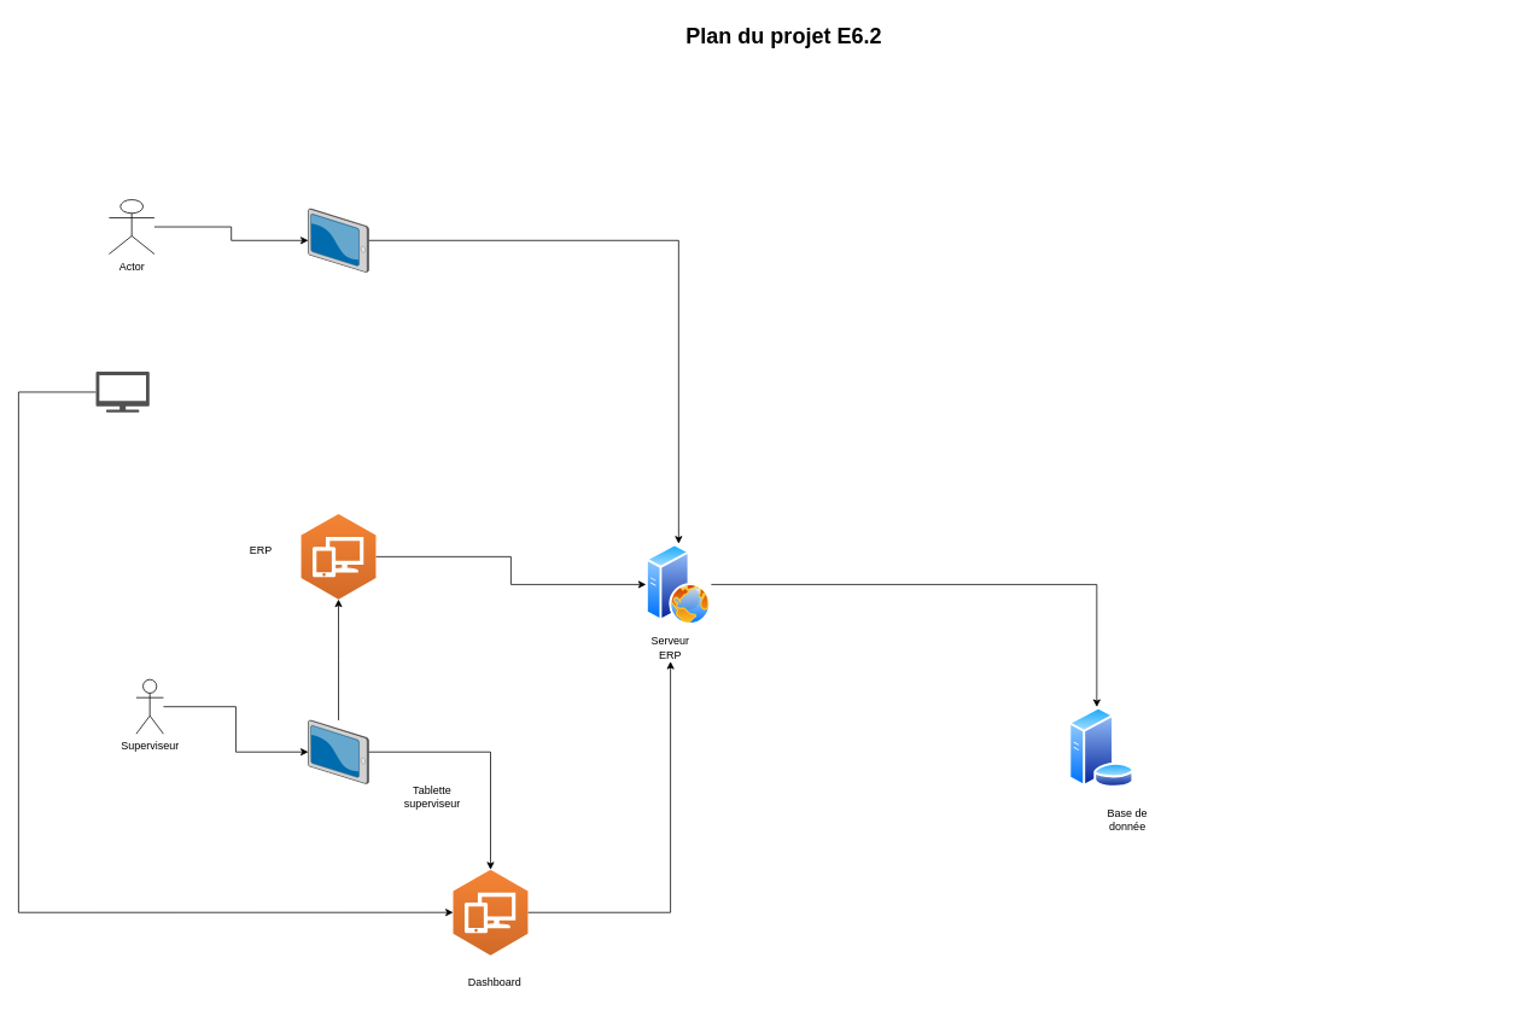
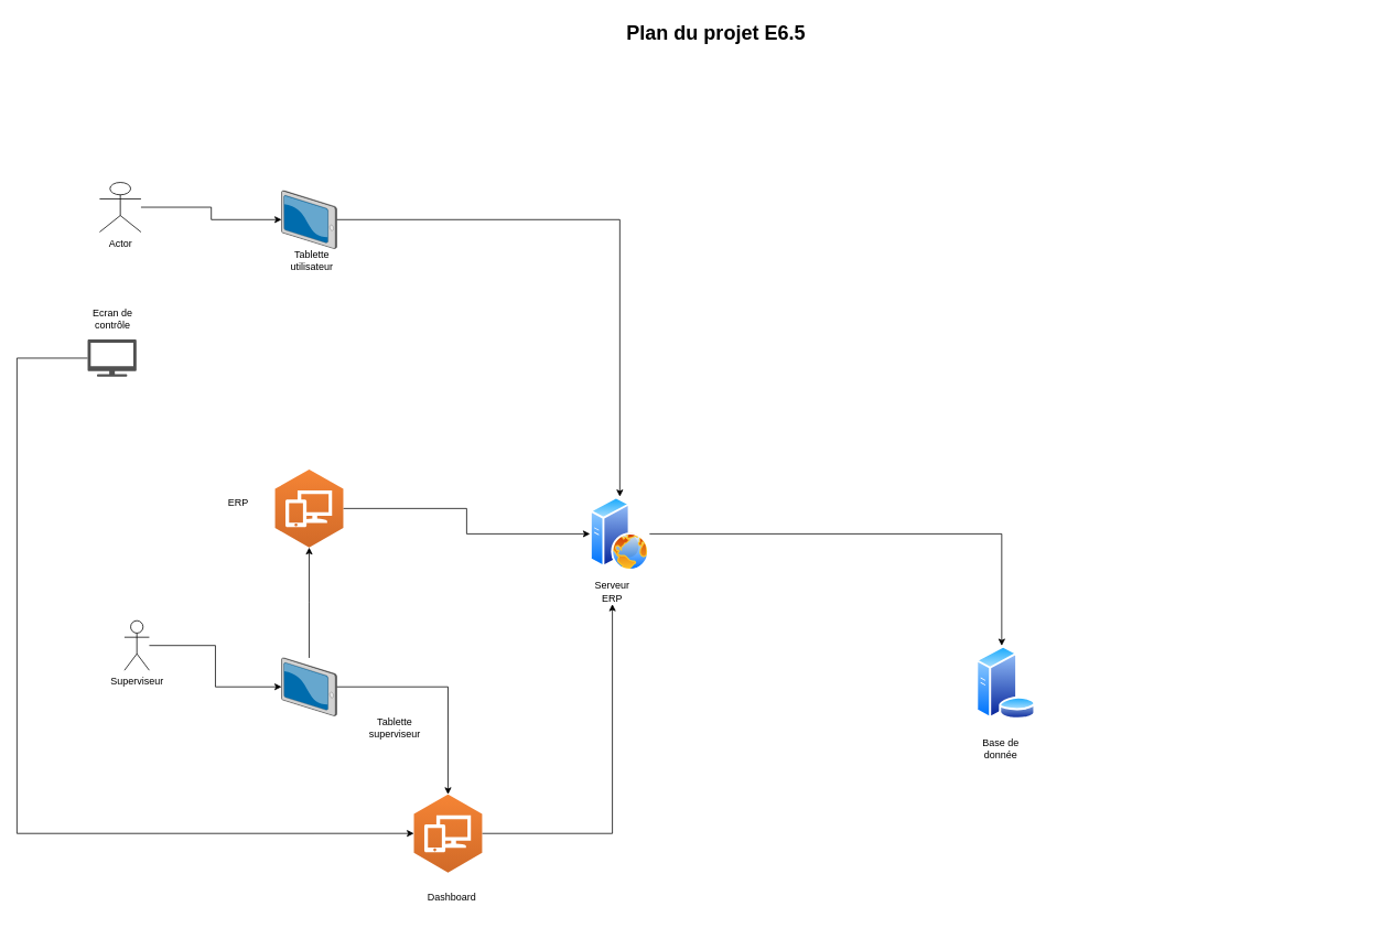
- <mxCell id="2" value="Plan du projet E6.2" style="text;strokeColor=none;fillColor=none;html=1;fontSize=24;fontStyle=1;verticalAlign=middle;align=center;" parent="1" vertex="1"><mxGeometry x="70" y="20" width="1590" height="40" as="geometry" /></mxCell>
+ <mxCell id="2" value="Plan du projet E6.5" style="text;strokeColor=none;fillColor=none;html=1;fontSize=24;fontStyle=1;verticalAlign=middle;align=center;" parent="1" vertex="1"><mxGeometry x="70" y="20" width="1590" height="40" as="geometry" /></mxCell>
+ <mxCell id="10" value="Tablette utilisateur" style="text;html=1;strokeColor=none;fillColor=none;align=center;verticalAlign=middle;whiteSpace=wrap;rounded=0;" vertex="1" parent="1"><mxGeometry x="346.74" y="300" width="60" height="30" as="geometry" /></mxCell>
+ <mxCell id="27" value="Ecran de contrôle" style="text;html=1;strokeColor=none;fillColor=none;align=center;verticalAlign=middle;whiteSpace=wrap;rounded=0;" vertex="1" parent="1"><mxGeometry x="105.5" y="370" width="60" height="30" as="geometry" /></mxCell>
- <mxCell id="12" value="Base de donnée" style="text;html=1;strokeColor=none;fillColor=none;align=center;verticalAlign=middle;whiteSpace=wrap;rounded=0;" vertex="1" parent="1"><mxGeometry x="1215" y="890" width="60" height="30" as="geometry" /></mxCell>
+ <mxCell id="12" value="Base de donnée" style="text;html=1;strokeColor=none;fillColor=none;align=center;verticalAlign=middle;whiteSpace=wrap;rounded=0;" vertex="1" parent="1"><mxGeometry x="1180" y="890" width="60" height="30" as="geometry" /></mxCell>
